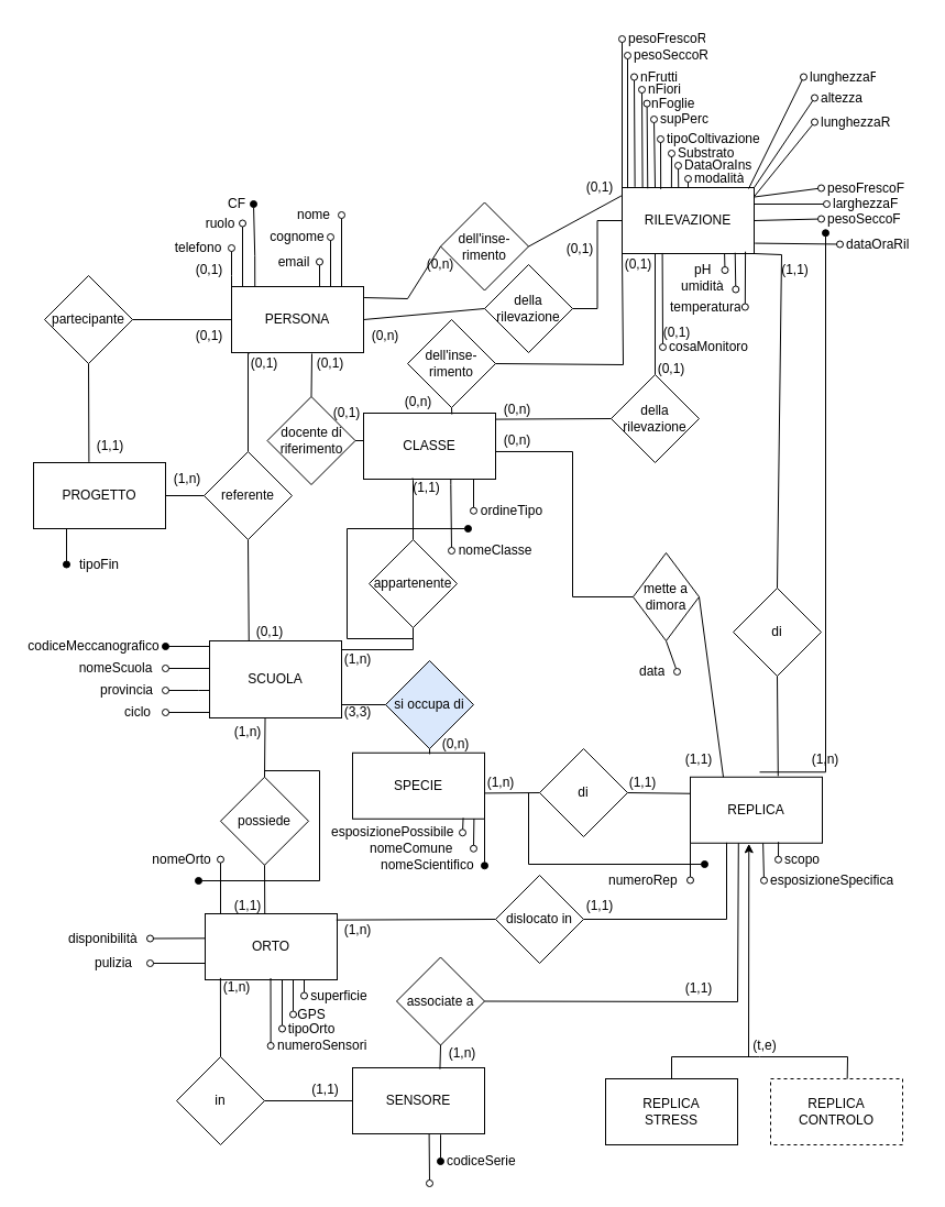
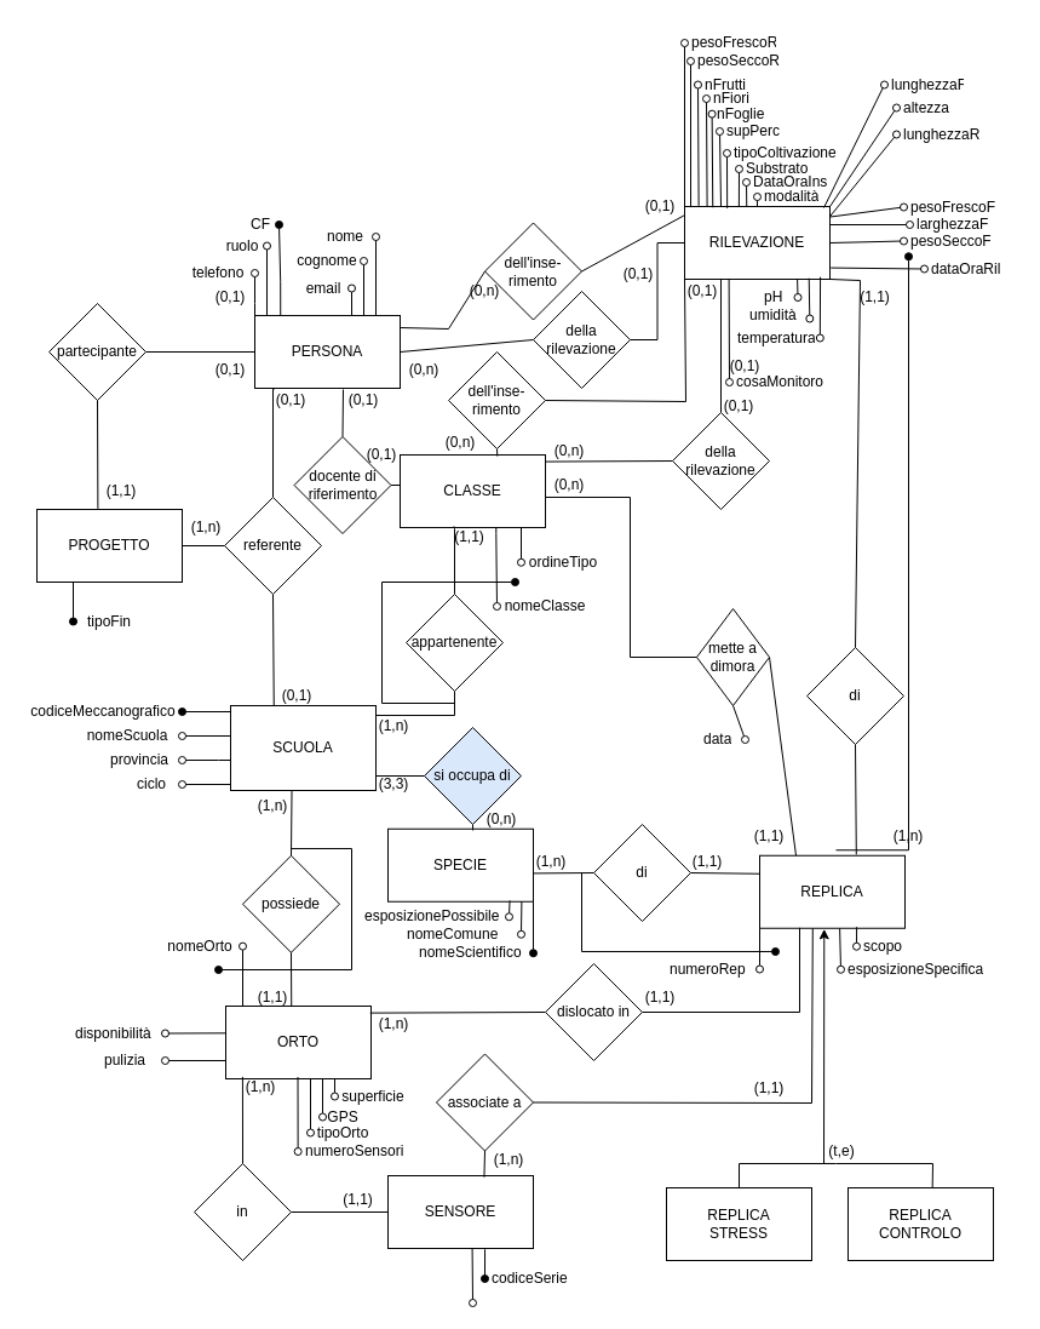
- <mxCell id="103" value="REPLICA CONTROLO" style="rounded=0;whiteSpace=wrap;html=1;dashed=1;" vertex="1" parent="1"><mxGeometry x="700" y="980" width="120" height="60" as="geometry" /></mxCell>
+ <mxCell id="103" value="REPLICA CONTROLO" style="rounded=0;whiteSpace=wrap;html=1;" vertex="1" parent="1"><mxGeometry x="700" y="980" width="120" height="60" as="geometry" /></mxCell>
